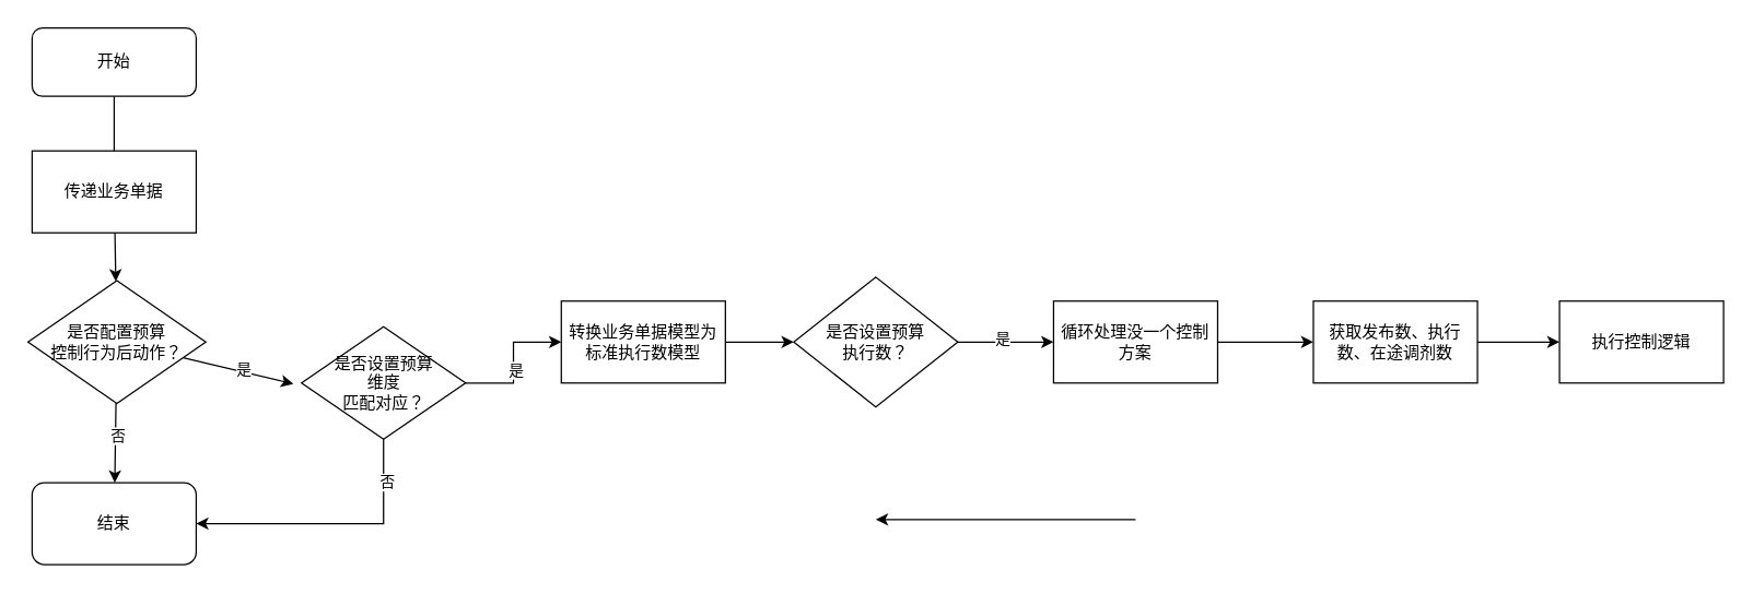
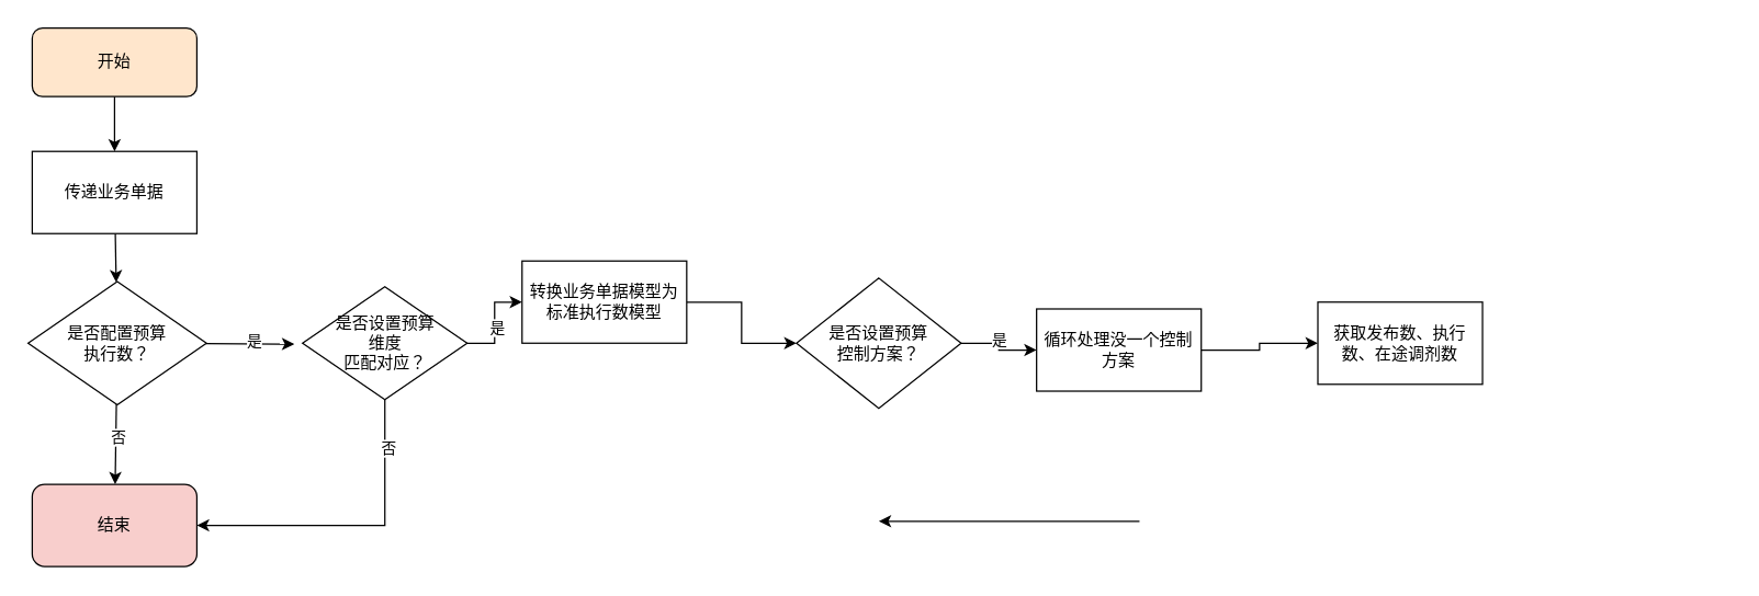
- <mxCell id="3" value="开始" style="rounded=1;whiteSpace=wrap;html=1;" parent="1" vertex="1"><mxGeometry x="23" y="20" width="120" height="50" as="geometry" /></mxCell>
+ <mxCell id="3" value="开始" style="rounded=1;whiteSpace=wrap;html=1;fillColor=#ffe6cc;" parent="1" vertex="1"><mxGeometry x="23" y="20" width="120" height="50" as="geometry" /></mxCell>
- <mxCell id="2" value="" style="edgeStyle=none;rounded=0;orthogonalLoop=1;jettySize=auto;html=1;endArrow=none;" parent="1" source="3" target="11" edge="1"><mxGeometry relative="1" as="geometry" /></mxCell>
+ <mxCell id="2" value="" style="edgeStyle=none;rounded=0;orthogonalLoop=1;jettySize=auto;html=1;" parent="1" source="3" target="11" edge="1"><mxGeometry relative="1" as="geometry" /></mxCell>
- <mxCell id="8" value="是否配置预算&lt;br&gt;控制行为后动作？" style="rhombus;whiteSpace=wrap;html=1;" parent="1" vertex="1"><mxGeometry x="20" y="205" width="130" height="90" as="geometry" /></mxCell>
+ <mxCell id="8" value="是否配置预算&lt;br&gt;执行数？" style="rhombus;whiteSpace=wrap;html=1;" parent="1" vertex="1"><mxGeometry x="20" y="205" width="130" height="90" as="geometry" /></mxCell>
- <mxCell id="18" value="转换业务单据模型为标准执行数模型" style="whiteSpace=wrap;html=1;dashed=0;" vertex="1" parent="1"><mxGeometry x="410" y="220" width="120" height="60" as="geometry" /></mxCell>
+ <mxCell id="18" value="转换业务单据模型为标准执行数模型" style="whiteSpace=wrap;html=1;dashed=0;" vertex="1" parent="1"><mxGeometry x="380" y="190" width="120" height="60" as="geometry" /></mxCell>
- <mxCell id="21" value="是否设置预算&lt;br&gt;执行数？" style="rhombus;whiteSpace=wrap;html=1;dashed=0;" vertex="1" parent="1"><mxGeometry x="580" y="202.5" width="120" height="95" as="geometry" /></mxCell>
+ <mxCell id="21" value="是否设置预算&lt;br&gt;控制方案？" style="rhombus;whiteSpace=wrap;html=1;dashed=0;" vertex="1" parent="1"><mxGeometry x="580" y="202.5" width="120" height="95" as="geometry" /></mxCell>
- <mxCell id="23" value="循环处理没一个控制方案" style="whiteSpace=wrap;html=1;dashed=0;rounded=0;glass=0;sketch=0;shadow=0;" vertex="1" parent="1"><mxGeometry x="770" y="220" width="120" height="60" as="geometry" /></mxCell>
+ <mxCell id="23" value="循环处理没一个控制方案" style="whiteSpace=wrap;html=1;dashed=0;rounded=0;glass=0;sketch=0;shadow=0;" vertex="1" parent="1"><mxGeometry x="755" y="225" width="120" height="60" as="geometry" /></mxCell>
- <mxCell id="24" value="" style="edgeStyle=orthogonalEdgeStyle;rounded=0;orthogonalLoop=1;jettySize=auto;html=1;" edge="1" parent="1" source="25" target="26"><mxGeometry relative="1" as="geometry" /></mxCell>
- <mxCell id="26" value="执行控制逻辑" style="whiteSpace=wrap;html=1;dashed=0;" vertex="1" parent="1"><mxGeometry x="1140" y="220" width="120" height="60" as="geometry" /></mxCell>
- <mxCell id="16" value="是否设置预算&lt;br&gt;维度&lt;br&gt;匹配对应？" style="shape=rhombus;html=1;dashed=0;whitespace=wrap;perimeter=rhombusPerimeter;" vertex="1" parent="1"><mxGeometry x="220" y="238.75" width="120" height="82.5" as="geometry" /></mxCell>
+ <mxCell id="16" value="是否设置预算&lt;br&gt;维度&lt;br&gt;匹配对应？" style="shape=rhombus;html=1;dashed=0;whitespace=wrap;perimeter=rhombusPerimeter;" vertex="1" parent="1"><mxGeometry x="220" y="208.75" width="120" height="82.5" as="geometry" /></mxCell>
- <mxCell id="9" value="结束" style="rounded=1;whiteSpace=wrap;html=1;" parent="1" vertex="1"><mxGeometry x="23" y="353" width="120" height="60" as="geometry" /></mxCell>
+ <mxCell id="9" value="结束" style="rounded=1;whiteSpace=wrap;html=1;fillColor=#f8cecc;" parent="1" vertex="1"><mxGeometry x="23" y="353" width="120" height="60" as="geometry" /></mxCell>
